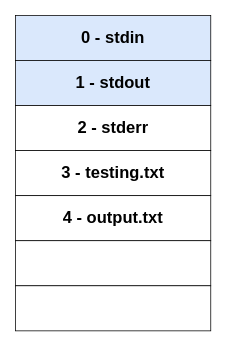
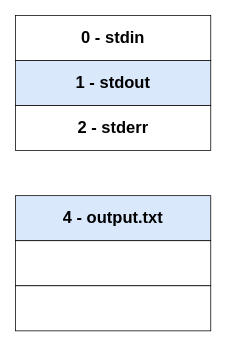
- <mxCell id="2" value="0 - stdin" style="whiteSpace=wrap;html=1;fontSize=22;fontStyle=1;fillColor=#dae8fc;" vertex="1" parent="1"><mxGeometry x="20" y="20" width="260" height="60" as="geometry" /></mxCell>
+ <mxCell id="2" value="0 - stdin" style="whiteSpace=wrap;html=1;fontSize=22;fontStyle=1" vertex="1" parent="1"><mxGeometry x="20" y="20" width="260" height="60" as="geometry" /></mxCell>
- <mxCell id="5" value="3 - testing.txt" style="whiteSpace=wrap;html=1;fontSize=22;fontStyle=1" vertex="1" parent="1"><mxGeometry x="20" y="200" width="260" height="60" as="geometry" /></mxCell>
- <mxCell id="6" value="4 - output.txt" style="whiteSpace=wrap;html=1;fontSize=22;fontStyle=1" vertex="1" parent="1"><mxGeometry x="20" y="260" width="260" height="60" as="geometry" /></mxCell>
+ <mxCell id="6" value="4 - output.txt" style="whiteSpace=wrap;html=1;fontSize=22;fontStyle=1;fillColor=#dae8fc;" vertex="1" parent="1"><mxGeometry x="20" y="260" width="260" height="60" as="geometry" /></mxCell>
